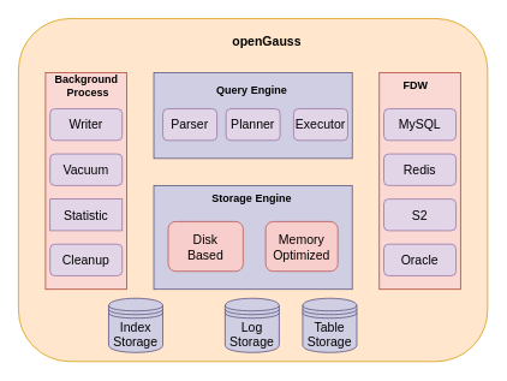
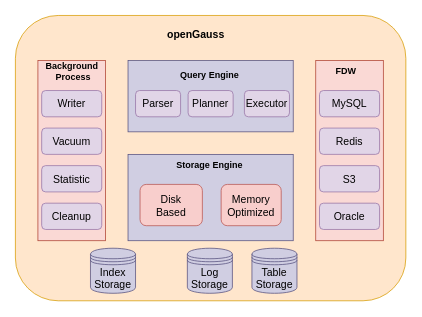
- <mxCell id="5" value="&lt;b&gt;&lt;font style=&quot;font-size: 14px&quot;&gt;openGauss&lt;/font&gt;&lt;/b&gt;" style="text;html=1;resizable=0;autosize=1;align=center;verticalAlign=middle;points=[];fillColor=none;strokeColor=none;rounded=0;" vertex="1" parent="1"><mxGeometry x="250" y="35" width="90" height="20" as="geometry" /></mxCell>
+ <mxCell id="5" value="&lt;b&gt;&lt;font style=&quot;font-size: 14px&quot;&gt;openGauss&lt;/font&gt;&lt;/b&gt;" style="text;html=1;resizable=0;autosize=1;align=center;verticalAlign=middle;points=[];fillColor=none;strokeColor=none;rounded=0;" vertex="1" parent="1"><mxGeometry x="215" y="35" width="90" height="20" as="geometry" /></mxCell>
- <mxCell id="8" value="Statistic" style="whiteSpace=wrap;html=1;fontSize=14;fillColor=#e1d5e7;strokeColor=#9673a6;rounded=0;" vertex="1" parent="1"><mxGeometry x="55" y="220" width="80" height="35" as="geometry" /></mxCell>
+ <mxCell id="8" value="Statistic" style="rounded=1;whiteSpace=wrap;html=1;fontSize=14;fillColor=#e1d5e7;strokeColor=#9673a6;" vertex="1" parent="1"><mxGeometry x="55" y="220" width="80" height="35" as="geometry" /></mxCell>
- <mxCell id="26" value="S2" style="rounded=1;whiteSpace=wrap;html=1;fontSize=14;fillColor=#e1d5e7;strokeColor=#9673a6;" vertex="1" parent="1"><mxGeometry x="425" y="220" width="80" height="35" as="geometry" /></mxCell>
+ <mxCell id="26" value="S3" style="rounded=1;whiteSpace=wrap;html=1;fontSize=14;fillColor=#e1d5e7;strokeColor=#9673a6;" vertex="1" parent="1"><mxGeometry x="425" y="220" width="80" height="35" as="geometry" /></mxCell>
